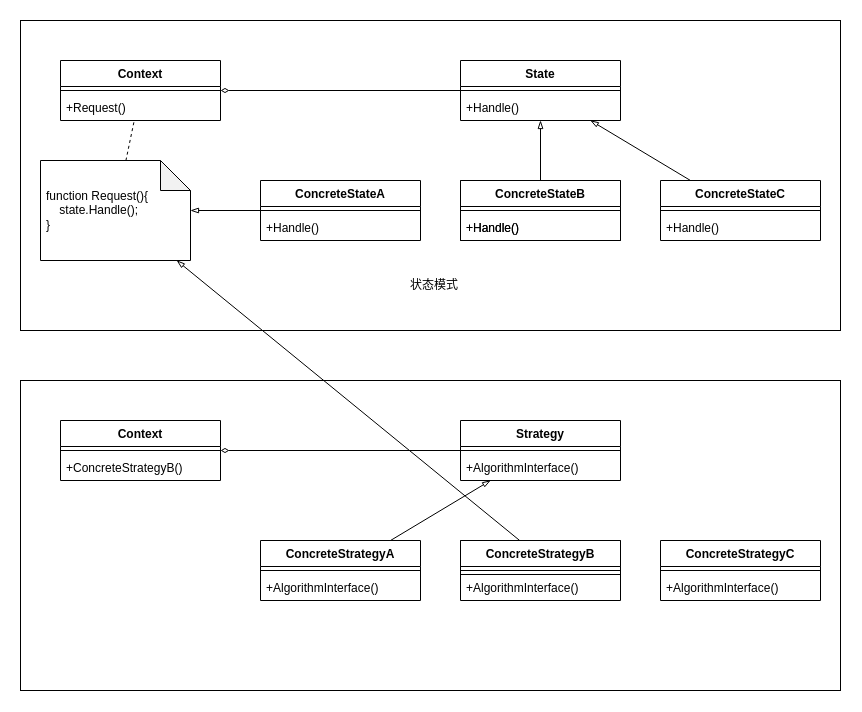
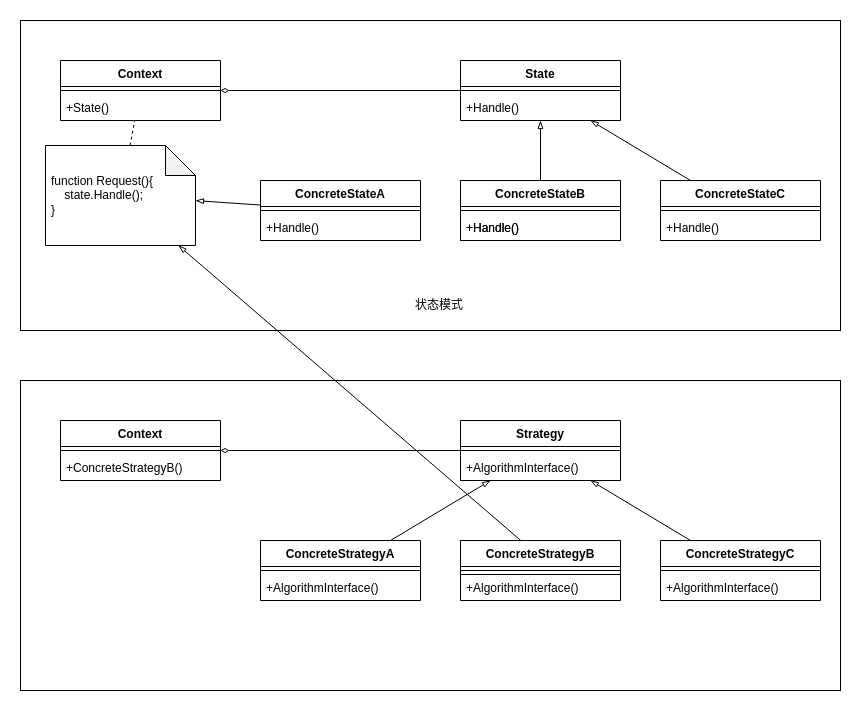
- <mxCell id="7" value="+Request()" style="text;strokeColor=none;fillColor=none;align=left;verticalAlign=top;spacingLeft=4;spacingRight=4;overflow=hidden;rotatable=0;points=[[0,0.5],[1,0.5]];portConstraint=eastwest;whiteSpace=wrap;html=1;" vertex="1" parent="5"><mxGeometry y="34" width="160" height="26" as="geometry" /></mxCell>
+ <mxCell id="7" value="+State()" style="text;strokeColor=none;fillColor=none;align=left;verticalAlign=top;spacingLeft=4;spacingRight=4;overflow=hidden;rotatable=0;points=[[0,0.5],[1,0.5]];portConstraint=eastwest;whiteSpace=wrap;html=1;" vertex="1" parent="5"><mxGeometry y="34" width="160" height="26" as="geometry" /></mxCell>
- <mxCell id="28" value="function Request(){&lt;br&gt;&amp;nbsp; &amp;nbsp; state.Handle();&lt;br&gt;}" style="shape=note;whiteSpace=wrap;html=1;backgroundOutline=1;darkOpacity=0.05;spacingLeft=4;spacingRight=4;align=left;" vertex="1" parent="2"><mxGeometry x="20" y="140" width="150" height="100" as="geometry" /></mxCell>
+ <mxCell id="28" value="function Request(){&lt;br&gt;&amp;nbsp; &amp;nbsp; state.Handle();&lt;br&gt;}" style="shape=note;whiteSpace=wrap;html=1;backgroundOutline=1;darkOpacity=0.05;spacingLeft=4;spacingRight=4;align=left;" vertex="1" parent="2"><mxGeometry x="25" y="125" width="150" height="100" as="geometry" /></mxCell>
- <mxCell id="4" value="状态模式" style="text;html=1;strokeColor=none;fillColor=none;align=center;verticalAlign=middle;whiteSpace=wrap;rounded=0;" vertex="1" parent="3"><mxGeometry x="384" y="250" width="60" height="30" as="geometry" /></mxCell>
+ <mxCell id="4" value="状态模式" style="text;html=1;strokeColor=none;fillColor=none;align=center;verticalAlign=middle;whiteSpace=wrap;rounded=0;" vertex="1" parent="3"><mxGeometry x="389" y="270" width="60" height="30" as="geometry" /></mxCell>
+ <mxCell id="48" style="edgeStyle=none;rounded=0;orthogonalLoop=1;jettySize=auto;html=1;endArrow=blockThin;endFill=0;" edge="1" parent="29" source="49" target="35"><mxGeometry relative="1" as="geometry" /></mxCell>
